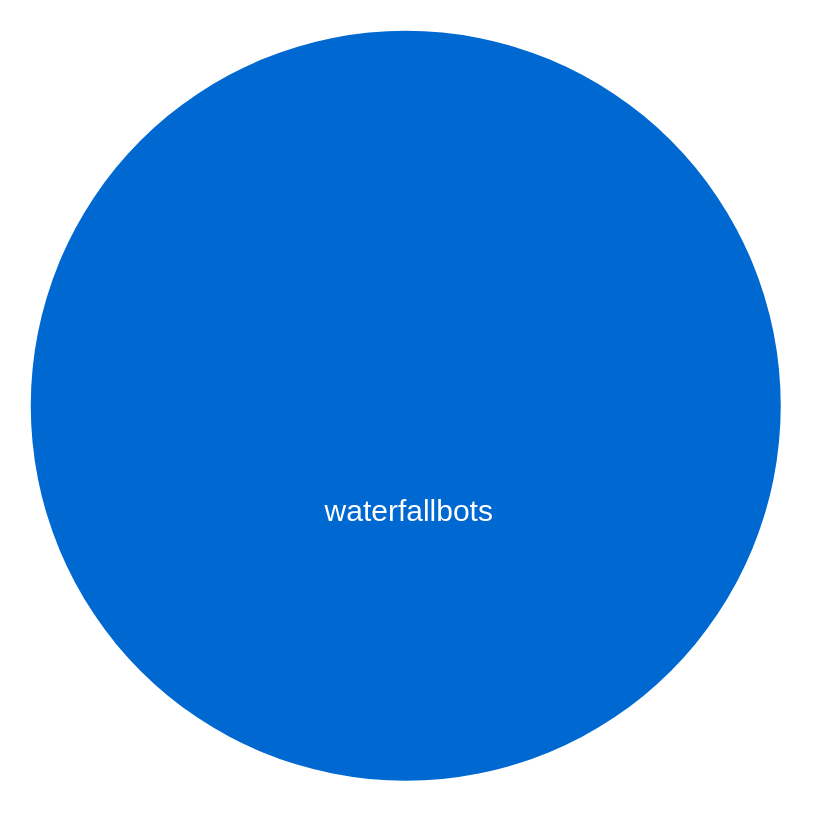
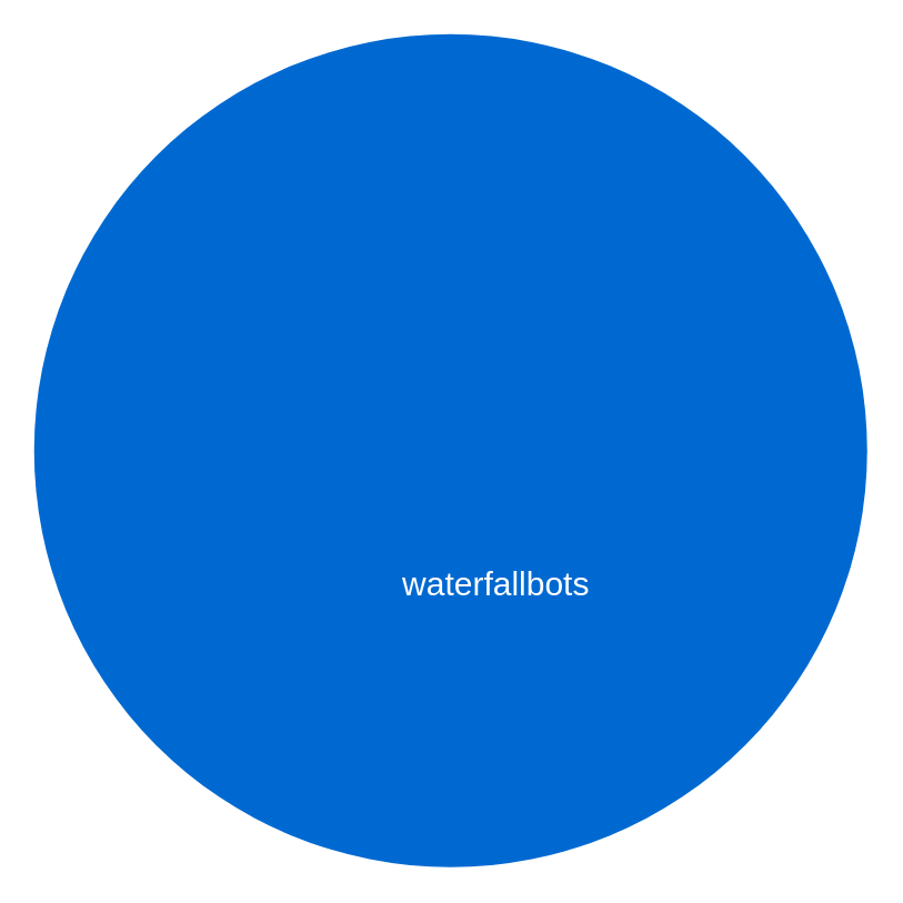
- <mxCell id="15" value="waterfallbots&lt;br&gt;" style="text;html=1;resizable=0;autosize=1;align=center;verticalAlign=middle;points=[];fillColor=none;strokeColor=none;rounded=0;sketch=1;fontColor=#FFFFFF;fontSize=20;" vertex="1" parent="1"><mxGeometry x="206.7" y="323.5" width="130" height="30" as="geometry" /></mxCell>
+ <mxCell id="15" value="waterfallbots&lt;br&gt;" style="text;html=1;resizable=0;autosize=1;align=center;verticalAlign=middle;points=[];fillColor=none;strokeColor=none;rounded=0;sketch=1;fontColor=#FFFFFF;fontSize=20;" vertex="1" parent="1"><mxGeometry x="231.7" y="333.5" width="130" height="30" as="geometry" /></mxCell>
